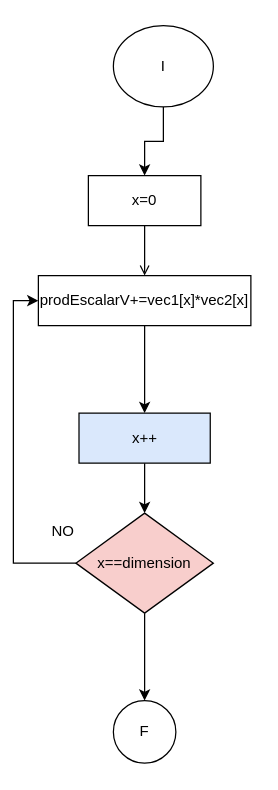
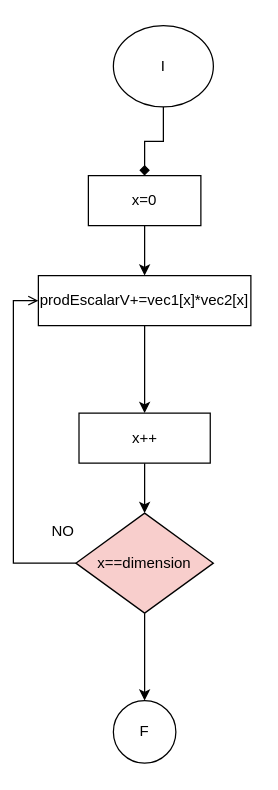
- <mxCell id="2" style="edgeStyle=orthogonalEdgeStyle;rounded=0;orthogonalLoop=1;jettySize=auto;html=1;exitX=0.5;exitY=1;exitDx=0;exitDy=0;entryX=0.5;entryY=0;entryDx=0;entryDy=0;" edge="1" parent="1" source="3" target="12"><mxGeometry relative="1" as="geometry" /></mxCell>
+ <mxCell id="2" style="edgeStyle=orthogonalEdgeStyle;rounded=0;orthogonalLoop=1;jettySize=auto;html=1;exitX=0.5;exitY=1;exitDx=0;exitDy=0;entryX=0.5;entryY=0;entryDx=0;entryDy=0;endArrow=diamond;" edge="1" parent="1" source="3" target="12"><mxGeometry relative="1" as="geometry" /></mxCell>
- <mxCell id="11" style="edgeStyle=orthogonalEdgeStyle;rounded=0;orthogonalLoop=1;jettySize=auto;html=1;exitX=0.5;exitY=1;exitDx=0;exitDy=0;entryX=0.5;entryY=0;entryDx=0;entryDy=0;endArrow=open;" edge="1" parent="1" source="12" target="5"><mxGeometry relative="1" as="geometry" /></mxCell>
+ <mxCell id="11" style="edgeStyle=orthogonalEdgeStyle;rounded=0;orthogonalLoop=1;jettySize=auto;html=1;exitX=0.5;exitY=1;exitDx=0;exitDy=0;entryX=0.5;entryY=0;entryDx=0;entryDy=0;" edge="1" parent="1" source="12" target="5"><mxGeometry relative="1" as="geometry" /></mxCell>
- <mxCell id="8" style="edgeStyle=orthogonalEdgeStyle;rounded=0;orthogonalLoop=1;jettySize=auto;html=1;exitX=0;exitY=0.5;exitDx=0;exitDy=0;entryX=0;entryY=0.5;entryDx=0;entryDy=0;" edge="1" parent="1" source="10" target="5"><mxGeometry relative="1" as="geometry" /></mxCell>
+ <mxCell id="8" style="edgeStyle=orthogonalEdgeStyle;rounded=0;orthogonalLoop=1;jettySize=auto;html=1;exitX=0;exitY=0.5;exitDx=0;exitDy=0;entryX=0;entryY=0.5;entryDx=0;entryDy=0;endArrow=open;" edge="1" parent="1" source="10" target="5"><mxGeometry relative="1" as="geometry" /></mxCell>
- <mxCell id="7" value="x++" style="rounded=0;whiteSpace=wrap;html=1;fillColor=#dae8fc;" vertex="1" parent="1"><mxGeometry x="62.5" y="330" width="105" height="40" as="geometry" /></mxCell>
+ <mxCell id="7" value="x++" style="rounded=0;whiteSpace=wrap;html=1;" vertex="1" parent="1"><mxGeometry x="62.5" y="330" width="105" height="40" as="geometry" /></mxCell>
